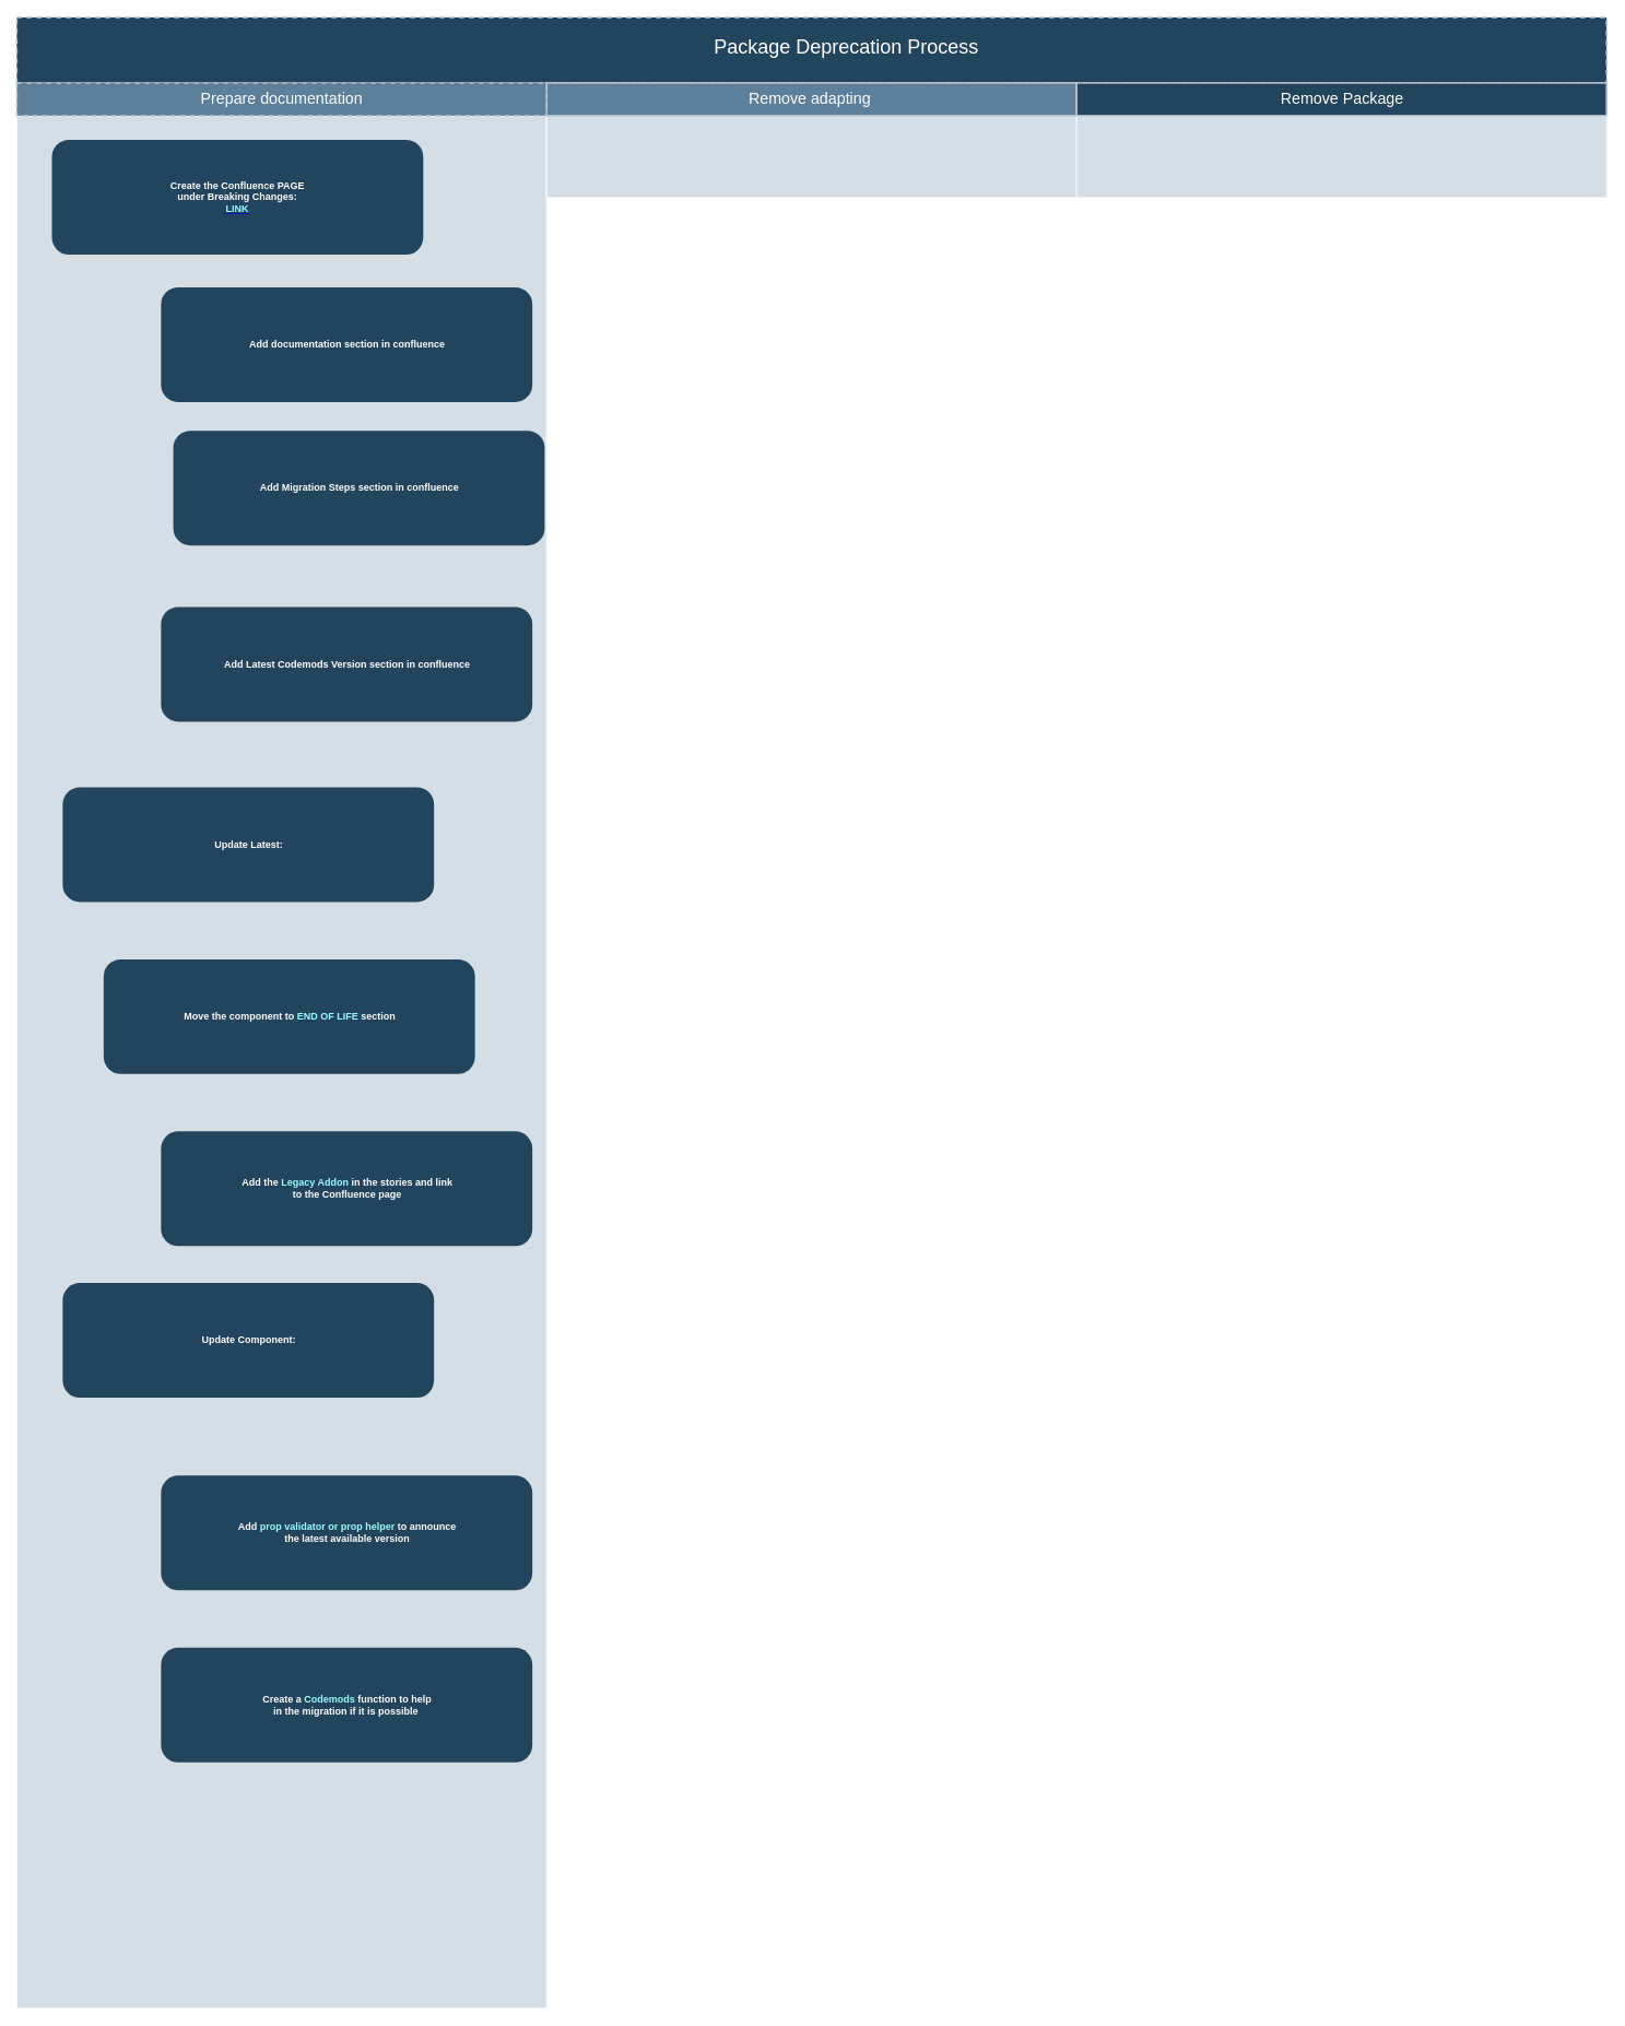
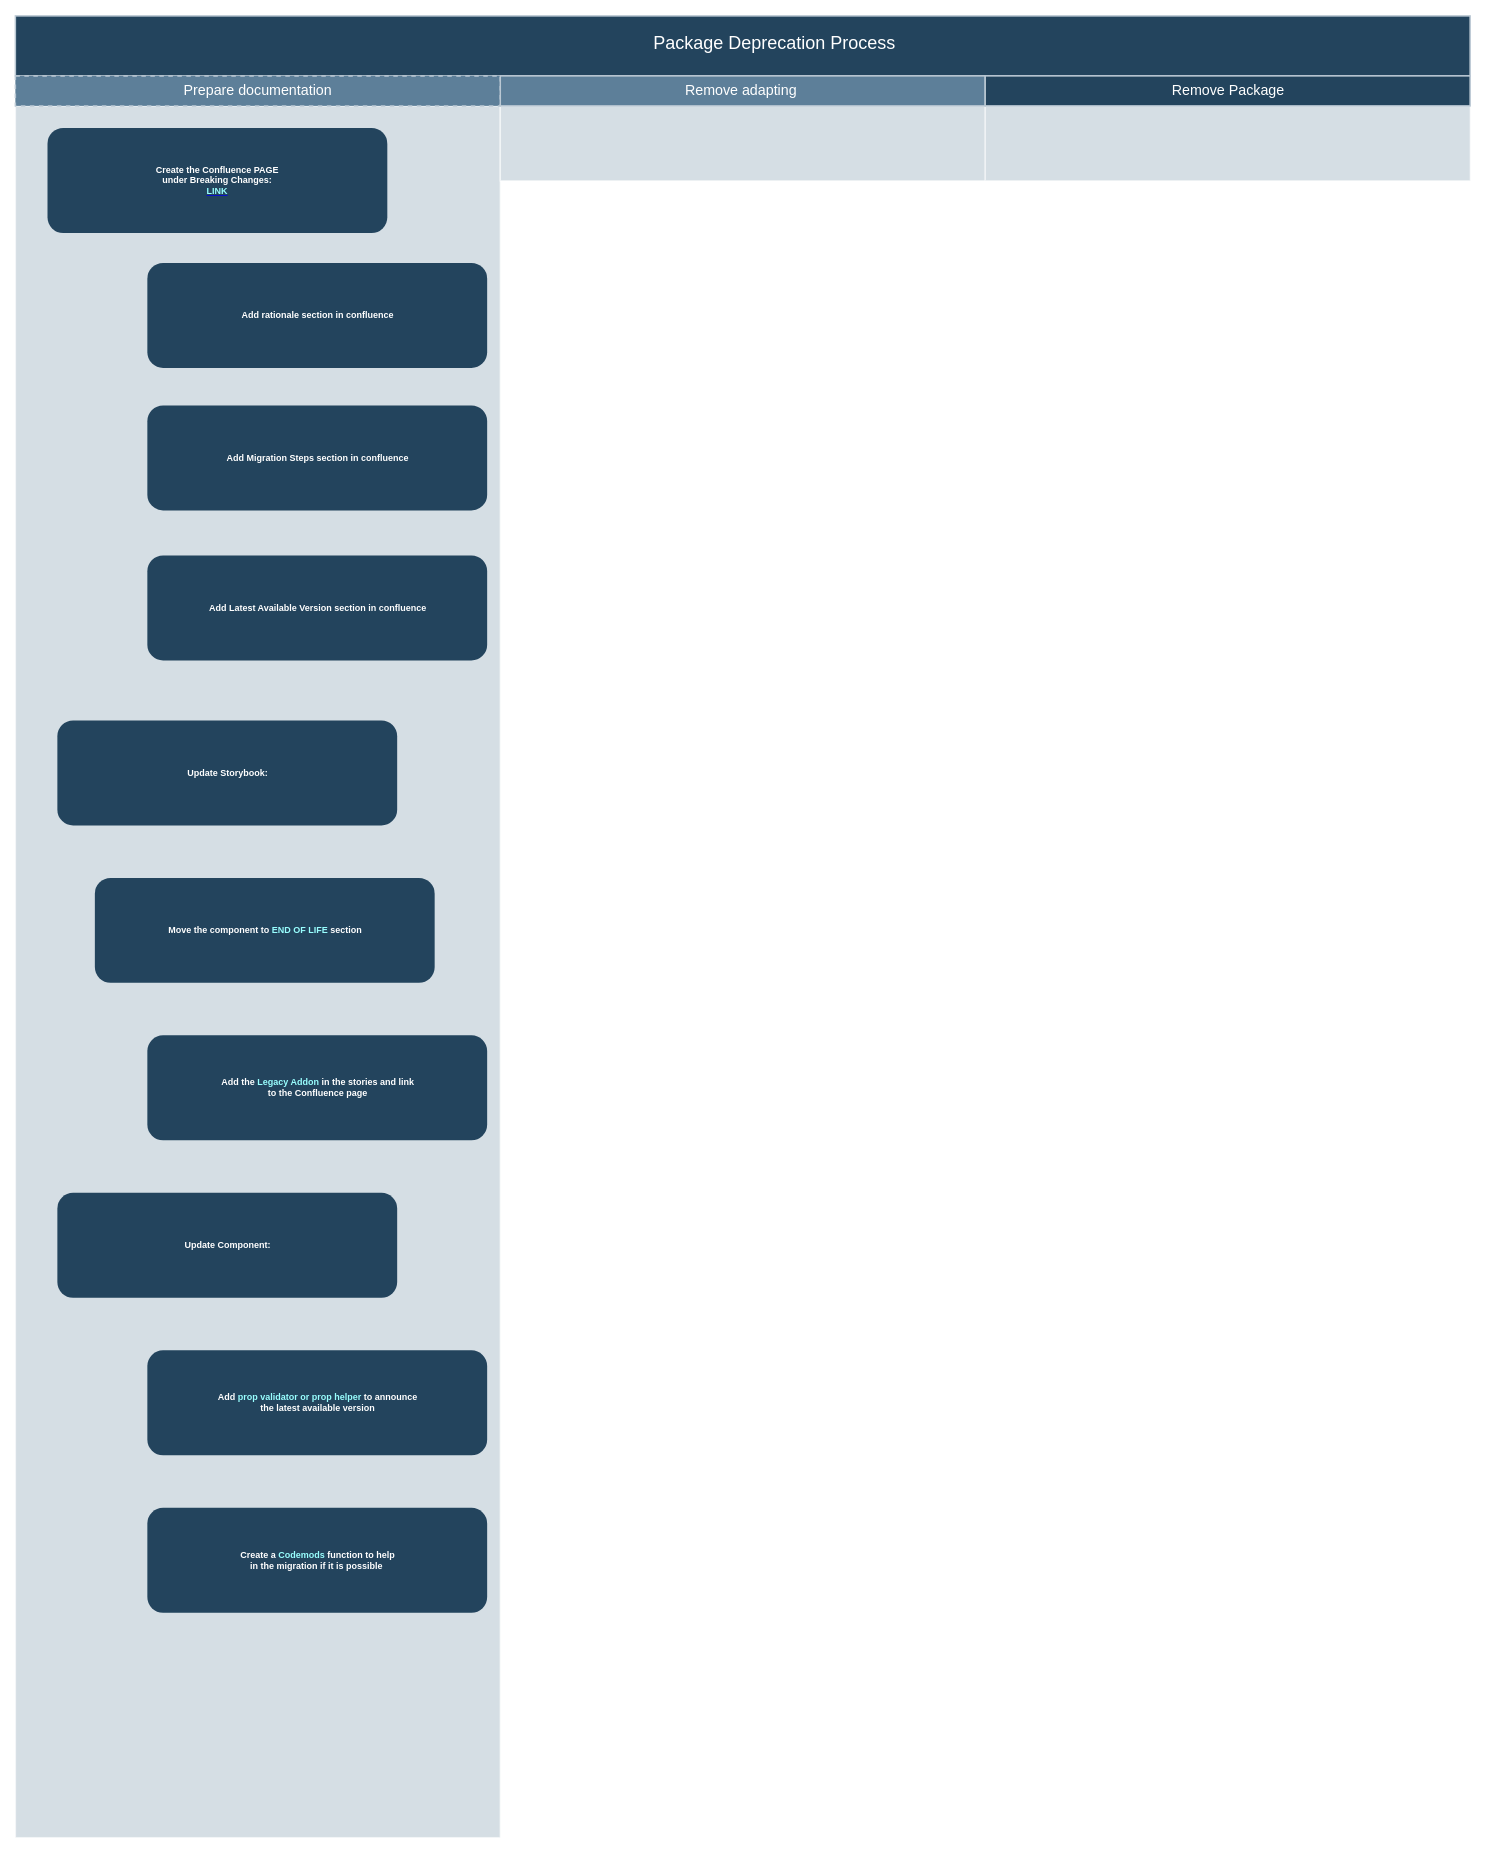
- <mxCell id="2" value="Package Deprecation Process" style="strokeColor=#BAC8D3;fillColor=#23445D;fontSize=24;strokeWidth=2;fontFamily=Helvetica;html=1;fontColor=#FFFFFF;fontStyle=0;spacingBottom=8;spacingRight=0;spacingLeft=83;dashed=1;" vertex="1" parent="1"><mxGeometry x="20" y="20.5" width="1940" height="80" as="geometry" /></mxCell>
+ <mxCell id="2" value="Package Deprecation Process" style="strokeColor=#BAC8D3;fillColor=#23445D;fontSize=24;strokeWidth=2;fontFamily=Helvetica;html=1;fontColor=#FFFFFF;fontStyle=0;spacingBottom=8;spacingRight=0;spacingLeft=83;" vertex="1" parent="1"><mxGeometry x="20" y="20.5" width="1940" height="80" as="geometry" /></mxCell>
- <mxCell id="11" value="&lt;b&gt;&lt;font color=&quot;#ffffff&quot;&gt;Add documentation section in confluence&lt;/font&gt;&lt;br&gt;&lt;/b&gt;" style="rounded=1;fillColor=#23445D;strokeColor=none;strokeWidth=2;fontFamily=Helvetica;html=1;gradientColor=none;" vertex="1" parent="1"><mxGeometry x="196" y="350" width="453.15" height="140" as="geometry" /></mxCell>
+ <mxCell id="11" value="&lt;b&gt;&lt;font color=&quot;#ffffff&quot;&gt;Add rationale section in confluence&lt;/font&gt;&lt;br&gt;&lt;/b&gt;" style="rounded=1;fillColor=#23445D;strokeColor=none;strokeWidth=2;fontFamily=Helvetica;html=1;gradientColor=none;" vertex="1" parent="1"><mxGeometry x="196" y="350" width="453.15" height="140" as="geometry" /></mxCell>
- <mxCell id="12" value="&lt;b&gt;&lt;font color=&quot;#ffffff&quot;&gt;Add Migration Steps section in confluence&lt;/font&gt;&lt;br&gt;&lt;/b&gt;" style="rounded=1;fillColor=#23445D;strokeColor=none;strokeWidth=2;fontFamily=Helvetica;html=1;gradientColor=none;" vertex="1" parent="1"><mxGeometry x="211" y="525" width="453.15" height="140" as="geometry" /></mxCell>
+ <mxCell id="12" value="&lt;b&gt;&lt;font color=&quot;#ffffff&quot;&gt;Add Migration Steps section in confluence&lt;/font&gt;&lt;br&gt;&lt;/b&gt;" style="rounded=1;fillColor=#23445D;strokeColor=none;strokeWidth=2;fontFamily=Helvetica;html=1;gradientColor=none;" vertex="1" parent="1"><mxGeometry x="196" y="540" width="453.15" height="140" as="geometry" /></mxCell>
- <mxCell id="13" value="&lt;b&gt;&lt;font color=&quot;#ffffff&quot;&gt;Add Latest Codemods Version section in confluence&lt;/font&gt;&lt;br&gt;&lt;/b&gt;" style="rounded=1;fillColor=#23445D;strokeColor=none;strokeWidth=2;fontFamily=Helvetica;html=1;gradientColor=none;" vertex="1" parent="1"><mxGeometry x="196" y="740" width="453.15" height="140" as="geometry" /></mxCell>
+ <mxCell id="13" value="&lt;b&gt;&lt;font color=&quot;#ffffff&quot;&gt;Add Latest Available Version section in confluence&lt;/font&gt;&lt;br&gt;&lt;/b&gt;" style="rounded=1;fillColor=#23445D;strokeColor=none;strokeWidth=2;fontFamily=Helvetica;html=1;gradientColor=none;" vertex="1" parent="1"><mxGeometry x="196" y="740" width="453.15" height="140" as="geometry" /></mxCell>
- <mxCell id="14" value="&lt;b&gt;&lt;font color=&quot;#ffffff&quot;&gt;Update Latest:&lt;/font&gt;&lt;br&gt;&lt;/b&gt;" style="rounded=1;fillColor=#23445D;strokeColor=none;strokeWidth=2;fontFamily=Helvetica;html=1;gradientColor=none;" vertex="1" parent="1"><mxGeometry x="76" y="960" width="453.15" height="140" as="geometry" /></mxCell>
+ <mxCell id="14" value="&lt;b&gt;&lt;font color=&quot;#ffffff&quot;&gt;Update Storybook:&lt;/font&gt;&lt;br&gt;&lt;/b&gt;" style="rounded=1;fillColor=#23445D;strokeColor=none;strokeWidth=2;fontFamily=Helvetica;html=1;gradientColor=none;" vertex="1" parent="1"><mxGeometry x="76" y="960" width="453.15" height="140" as="geometry" /></mxCell>
- <mxCell id="17" value="&lt;b&gt;&lt;font color=&quot;#ffffff&quot;&gt;Update Component:&lt;/font&gt;&lt;br&gt;&lt;/b&gt;" style="rounded=1;fillColor=#23445D;strokeColor=none;strokeWidth=2;fontFamily=Helvetica;html=1;gradientColor=none;" vertex="1" parent="1"><mxGeometry x="76" y="1565" width="453.15" height="140" as="geometry" /></mxCell>
+ <mxCell id="17" value="&lt;b&gt;&lt;font color=&quot;#ffffff&quot;&gt;Update Component:&lt;/font&gt;&lt;br&gt;&lt;/b&gt;" style="rounded=1;fillColor=#23445D;strokeColor=none;strokeWidth=2;fontFamily=Helvetica;html=1;gradientColor=none;" vertex="1" parent="1"><mxGeometry x="76" y="1590" width="453.15" height="140" as="geometry" /></mxCell>
